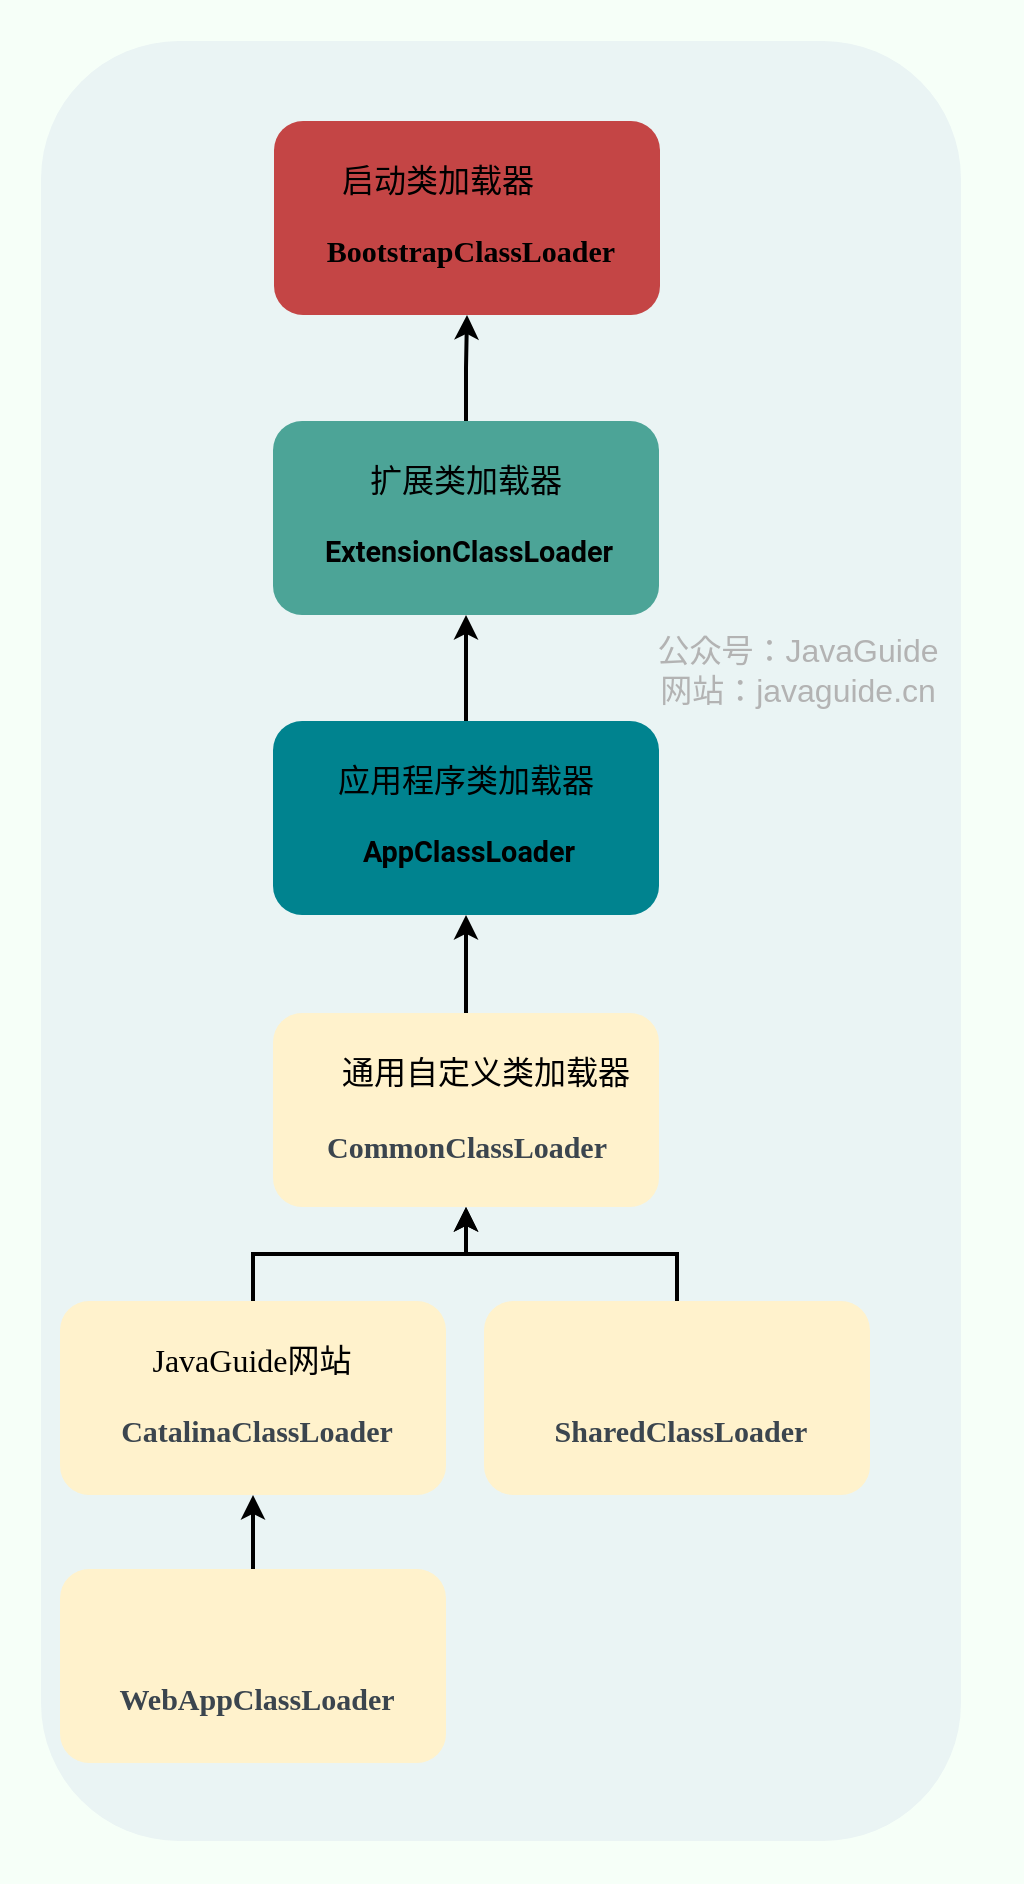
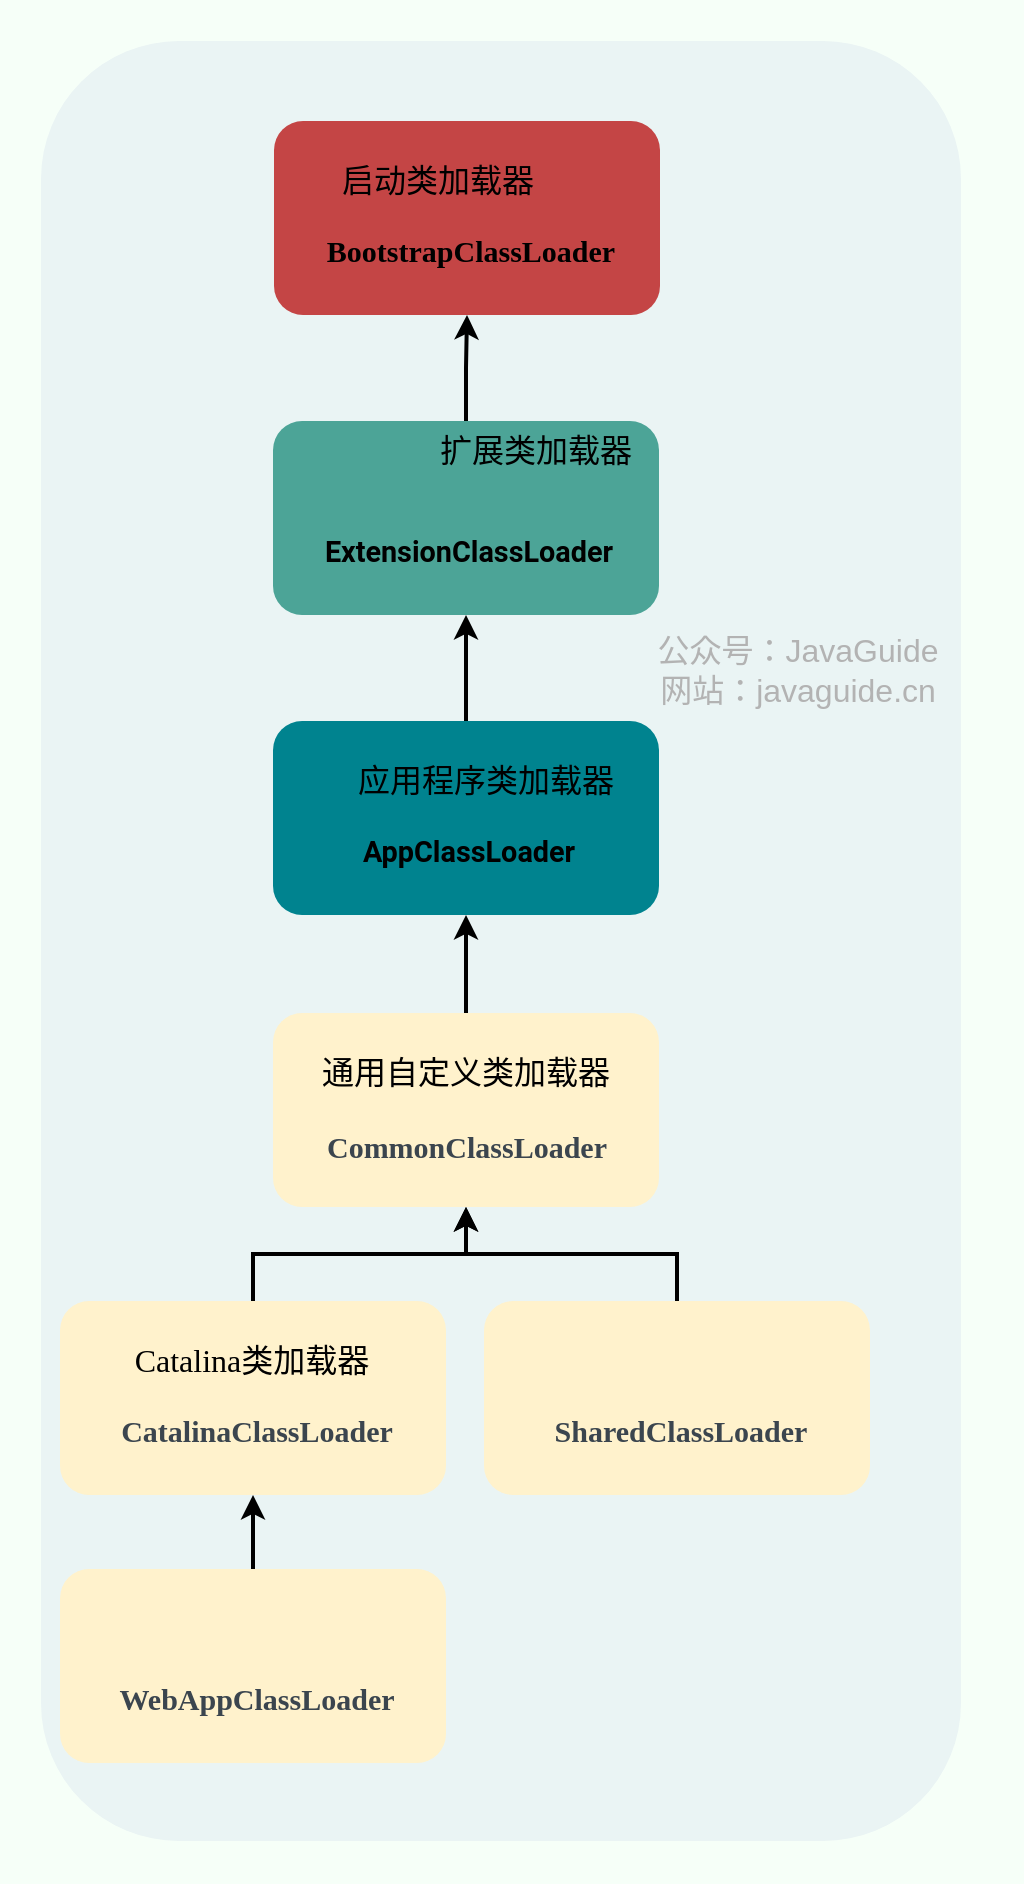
- <mxCell id="8" value="扩展类加载器" style="text;html=1;strokeColor=none;fillColor=none;align=center;verticalAlign=middle;whiteSpace=wrap;rounded=0;fontSize=16;fontFamily=JetBrains Mono;fontSource=https%3A%2F%2Ffonts.googleapis.com%2Fcss%3Ffamily%3DJetBrains%2BMono;" parent="1" vertex="1"><mxGeometry x="176" y="230" width="114" height="20" as="geometry" /></mxCell>
+ <mxCell id="8" value="扩展类加载器" style="text;html=1;strokeColor=none;fillColor=none;align=center;verticalAlign=middle;whiteSpace=wrap;rounded=0;fontSize=16;fontFamily=JetBrains Mono;fontSource=https%3A%2F%2Ffonts.googleapis.com%2Fcss%3Ffamily%3DJetBrains%2BMono;" parent="1" vertex="1"><mxGeometry x="211" y="215" width="114" height="20" as="geometry" /></mxCell>
- <mxCell id="12" value="应用程序类加载器" style="text;html=1;strokeColor=none;fillColor=none;align=center;verticalAlign=middle;whiteSpace=wrap;rounded=0;fontSize=16;fontFamily=JetBrains Mono;fontSource=https%3A%2F%2Ffonts.googleapis.com%2Fcss%3Ffamily%3DJetBrains%2BMono;" parent="1" vertex="1"><mxGeometry x="165.5" y="380" width="134" height="20" as="geometry" /></mxCell>
+ <mxCell id="12" value="应用程序类加载器" style="text;html=1;strokeColor=none;fillColor=none;align=center;verticalAlign=middle;whiteSpace=wrap;rounded=0;fontSize=16;fontFamily=JetBrains Mono;fontSource=https%3A%2F%2Ffonts.googleapis.com%2Fcss%3Ffamily%3DJetBrains%2BMono;" parent="1" vertex="1"><mxGeometry x="175.5" y="380" width="134" height="20" as="geometry" /></mxCell>
- <mxCell id="27" value="通用自定义类加载器" style="text;html=1;strokeColor=none;fillColor=none;align=center;verticalAlign=middle;whiteSpace=wrap;rounded=0;fontSize=16;fontFamily=JetBrains Mono;fontSource=https%3A%2F%2Ffonts.googleapis.com%2Fcss%3Ffamily%3DJetBrains%2BMono;" vertex="1" parent="1"><mxGeometry x="165.75" y="526" width="153.5" height="20" as="geometry" /></mxCell>
+ <mxCell id="27" value="通用自定义类加载器" style="text;html=1;strokeColor=none;fillColor=none;align=center;verticalAlign=middle;whiteSpace=wrap;rounded=0;fontSize=16;fontFamily=JetBrains Mono;fontSource=https%3A%2F%2Ffonts.googleapis.com%2Fcss%3Ffamily%3DJetBrains%2BMono;" vertex="1" parent="1"><mxGeometry x="155.75" y="526" width="153.5" height="20" as="geometry" /></mxCell>
- <mxCell id="16" value="JavaGuide网站" style="text;html=1;strokeColor=none;fillColor=none;align=center;verticalAlign=middle;whiteSpace=wrap;rounded=0;fontSize=16;fontFamily=JetBrains Mono;fontSource=https%3A%2F%2Ffonts.googleapis.com%2Fcss%3Ffamily%3DJetBrains%2BMono;" parent="1" vertex="1"><mxGeometry x="41" y="670" width="170" height="20" as="geometry" /></mxCell>
+ <mxCell id="16" value="Catalina类加载器" style="text;html=1;strokeColor=none;fillColor=none;align=center;verticalAlign=middle;whiteSpace=wrap;rounded=0;fontSize=16;fontFamily=JetBrains Mono;fontSource=https%3A%2F%2Ffonts.googleapis.com%2Fcss%3Ffamily%3DJetBrains%2BMono;" parent="1" vertex="1"><mxGeometry x="41" y="670" width="170" height="20" as="geometry" /></mxCell>
